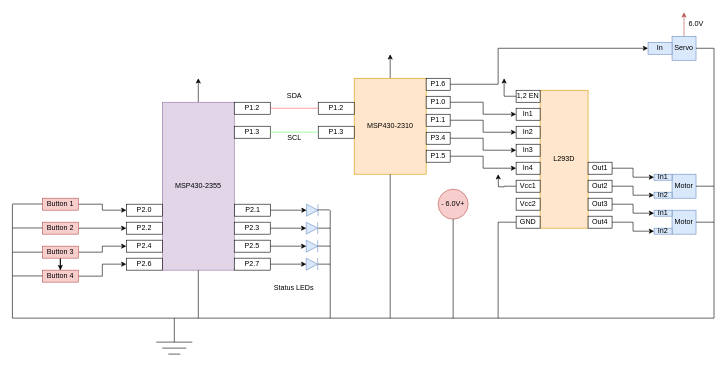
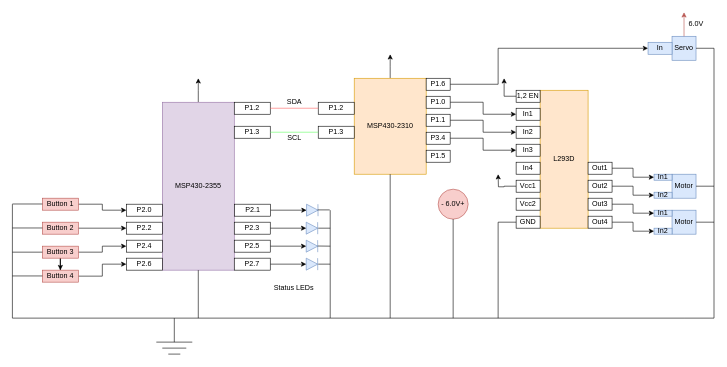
- <mxCell id="25" value="SDA" style="text;html=1;align=center;verticalAlign=middle;resizable=0;points=[];autosize=1;strokeColor=none;fillColor=none;" parent="1" vertex="1"><mxGeometry x="470" y="150" width="40" height="20" as="geometry" /></mxCell>
+ <mxCell id="25" value="SDA" style="text;html=1;align=center;verticalAlign=middle;resizable=0;points=[];autosize=1;strokeColor=none;fillColor=none;" parent="1" vertex="1"><mxGeometry x="470" y="160" width="40" height="20" as="geometry" /></mxCell>
- <mxCell id="107" style="edgeStyle=orthogonalEdgeStyle;rounded=0;orthogonalLoop=1;jettySize=auto;html=1;entryX=0;entryY=0.5;entryDx=0;entryDy=0;" edge="1" parent="1" source="108" target="66"><mxGeometry relative="1" as="geometry" /></mxCell>
